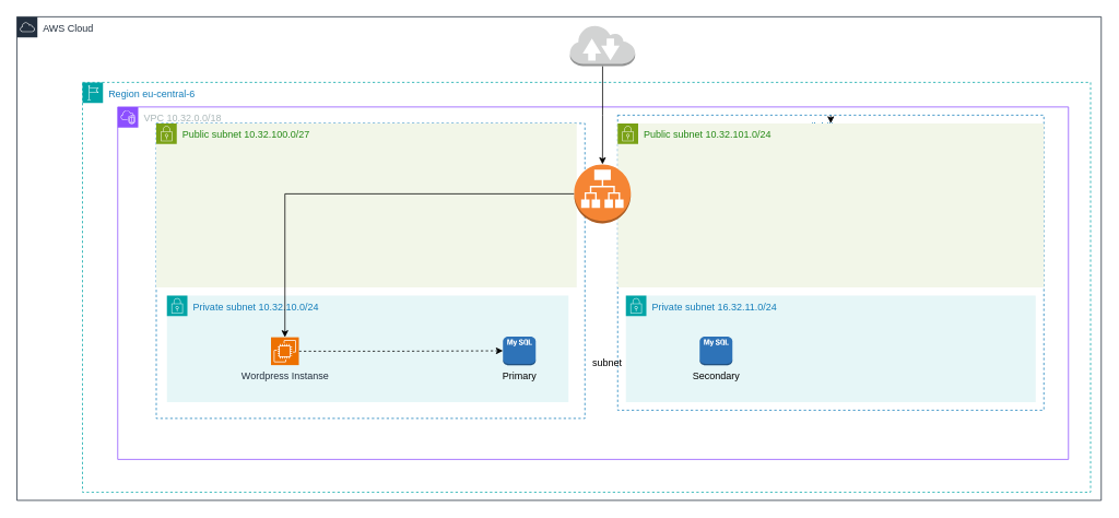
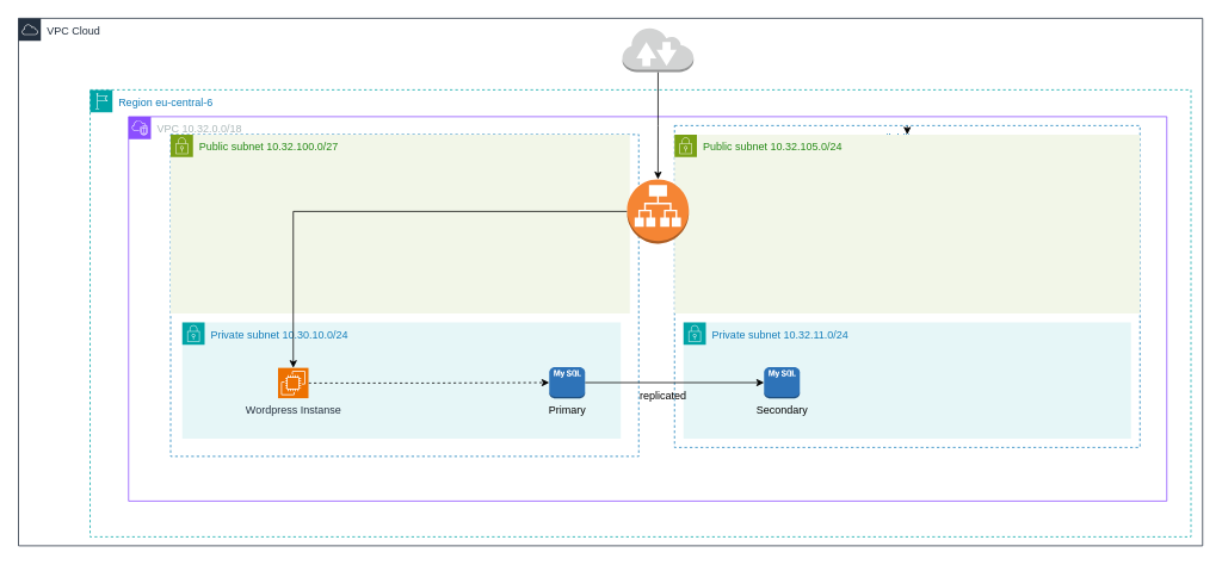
- <mxCell id="2" value="AWS Cloud" style="points=[[0,0],[0.25,0],[0.5,0],[0.75,0],[1,0],[1,0.25],[1,0.5],[1,0.75],[1,1],[0.75,1],[0.5,1],[0.25,1],[0,1],[0,0.75],[0,0.5],[0,0.25]];outlineConnect=0;gradientColor=none;html=1;whiteSpace=wrap;fontSize=12;fontStyle=0;container=1;pointerEvents=0;collapsible=0;recursiveResize=0;shape=mxgraph.aws4.group;grIcon=mxgraph.aws4.group_aws_cloud;strokeColor=#232F3E;fillColor=none;verticalAlign=top;align=left;spacingLeft=30;fontColor=#232F3E;dashed=0;" parent="1" vertex="1"><mxGeometry x="20" y="20" width="1323" height="590" as="geometry" /></mxCell>
+ <mxCell id="2" value="VPC Cloud" style="points=[[0,0],[0.25,0],[0.5,0],[0.75,0],[1,0],[1,0.25],[1,0.5],[1,0.75],[1,1],[0.75,1],[0.5,1],[0.25,1],[0,1],[0,0.75],[0,0.5],[0,0.25]];outlineConnect=0;gradientColor=none;html=1;whiteSpace=wrap;fontSize=12;fontStyle=0;container=1;pointerEvents=0;collapsible=0;recursiveResize=0;shape=mxgraph.aws4.group;grIcon=mxgraph.aws4.group_aws_cloud;strokeColor=#232F3E;fillColor=none;verticalAlign=top;align=left;spacingLeft=30;fontColor=#232F3E;dashed=0;" parent="1" vertex="1"><mxGeometry x="20" y="20" width="1323" height="590" as="geometry" /></mxCell>
- <mxCell id="9" value="Public subnet 10.32.101.0/24" style="points=[[0,0],[0.25,0],[0.5,0],[0.75,0],[1,0],[1,0.25],[1,0.5],[1,0.75],[1,1],[0.75,1],[0.5,1],[0.25,1],[0,1],[0,0.75],[0,0.5],[0,0.25]];outlineConnect=0;gradientColor=none;html=1;whiteSpace=wrap;fontSize=12;fontStyle=0;container=1;pointerEvents=0;collapsible=0;recursiveResize=0;shape=mxgraph.aws4.group;grIcon=mxgraph.aws4.group_security_group;grStroke=0;strokeColor=#7AA116;fillColor=#F2F6E8;verticalAlign=top;align=left;spacingLeft=30;fontColor=#248814;dashed=0;" vertex="1" parent="4"><mxGeometry x="610" y="20" width="520" height="200" as="geometry" /></mxCell>
+ <mxCell id="9" value="Public subnet 10.32.105.0/24" style="points=[[0,0],[0.25,0],[0.5,0],[0.75,0],[1,0],[1,0.25],[1,0.5],[1,0.75],[1,1],[0.75,1],[0.5,1],[0.25,1],[0,1],[0,0.75],[0,0.5],[0,0.25]];outlineConnect=0;gradientColor=none;html=1;whiteSpace=wrap;fontSize=12;fontStyle=0;container=1;pointerEvents=0;collapsible=0;recursiveResize=0;shape=mxgraph.aws4.group;grIcon=mxgraph.aws4.group_security_group;grStroke=0;strokeColor=#7AA116;fillColor=#F2F6E8;verticalAlign=top;align=left;spacingLeft=30;fontColor=#248814;dashed=0;" vertex="1" parent="4"><mxGeometry x="610" y="20" width="520" height="200" as="geometry" /></mxCell>
- <mxCell id="10" value="Private subnet 10.32.10.0/24" style="points=[[0,0],[0.25,0],[0.5,0],[0.75,0],[1,0],[1,0.25],[1,0.5],[1,0.75],[1,1],[0.75,1],[0.5,1],[0.25,1],[0,1],[0,0.75],[0,0.5],[0,0.25]];outlineConnect=0;gradientColor=none;html=1;whiteSpace=wrap;fontSize=12;fontStyle=0;container=1;pointerEvents=0;collapsible=0;recursiveResize=0;shape=mxgraph.aws4.group;grIcon=mxgraph.aws4.group_security_group;grStroke=0;strokeColor=#00A4A6;fillColor=#E6F6F7;verticalAlign=top;align=left;spacingLeft=30;fontColor=#147EBA;dashed=0;" vertex="1" parent="4"><mxGeometry x="60" y="230" width="490" height="130" as="geometry" /></mxCell>
+ <mxCell id="10" value="Private subnet 10.30.10.0/24" style="points=[[0,0],[0.25,0],[0.5,0],[0.75,0],[1,0],[1,0.25],[1,0.5],[1,0.75],[1,1],[0.75,1],[0.5,1],[0.25,1],[0,1],[0,0.75],[0,0.5],[0,0.25]];outlineConnect=0;gradientColor=none;html=1;whiteSpace=wrap;fontSize=12;fontStyle=0;container=1;pointerEvents=0;collapsible=0;recursiveResize=0;shape=mxgraph.aws4.group;grIcon=mxgraph.aws4.group_security_group;grStroke=0;strokeColor=#00A4A6;fillColor=#E6F6F7;verticalAlign=top;align=left;spacingLeft=30;fontColor=#147EBA;dashed=0;" vertex="1" parent="4"><mxGeometry x="60" y="230" width="490" height="130" as="geometry" /></mxCell>
- <mxCell id="11" value="Private subnet 16.32.11.0/24&lt;div&gt;&lt;br&gt;&lt;/div&gt;" style="points=[[0,0],[0.25,0],[0.5,0],[0.75,0],[1,0],[1,0.25],[1,0.5],[1,0.75],[1,1],[0.75,1],[0.5,1],[0.25,1],[0,1],[0,0.75],[0,0.5],[0,0.25]];outlineConnect=0;gradientColor=none;html=1;whiteSpace=wrap;fontSize=12;fontStyle=0;container=1;pointerEvents=0;collapsible=0;recursiveResize=0;shape=mxgraph.aws4.group;grIcon=mxgraph.aws4.group_security_group;grStroke=0;strokeColor=#00A4A6;fillColor=#E6F6F7;verticalAlign=top;align=left;spacingLeft=30;fontColor=#147EBA;dashed=0;" vertex="1" parent="4"><mxGeometry x="620" y="230" width="500" height="130" as="geometry" /></mxCell>
+ <mxCell id="11" value="Private subnet 10.32.11.0/24&lt;div&gt;&lt;br&gt;&lt;/div&gt;" style="points=[[0,0],[0.25,0],[0.5,0],[0.75,0],[1,0],[1,0.25],[1,0.5],[1,0.75],[1,1],[0.75,1],[0.5,1],[0.25,1],[0,1],[0,0.75],[0,0.5],[0,0.25]];outlineConnect=0;gradientColor=none;html=1;whiteSpace=wrap;fontSize=12;fontStyle=0;container=1;pointerEvents=0;collapsible=0;recursiveResize=0;shape=mxgraph.aws4.group;grIcon=mxgraph.aws4.group_security_group;grStroke=0;strokeColor=#00A4A6;fillColor=#E6F6F7;verticalAlign=top;align=left;spacingLeft=30;fontColor=#147EBA;dashed=0;" vertex="1" parent="4"><mxGeometry x="620" y="230" width="500" height="130" as="geometry" /></mxCell>
- <mxCell id="16" value="Wordpress Instanse" style="sketch=0;points=[[0,0,0],[0.25,0,0],[0.5,0,0],[0.75,0,0],[1,0,0],[0,1,0],[0.25,1,0],[0.5,1,0],[0.75,1,0],[1,1,0],[0,0.25,0],[0,0.5,0],[0,0.75,0],[1,0.25,0],[1,0.5,0],[1,0.75,0]];outlineConnect=0;fontColor=#232F3E;fillColor=#ED7100;strokeColor=#ffffff;dashed=0;verticalLabelPosition=bottom;verticalAlign=top;align=center;html=1;fontSize=12;fontStyle=0;aspect=fixed;shape=mxgraph.aws4.resourceIcon;resIcon=mxgraph.aws4.ec2;" vertex="1" parent="4"><mxGeometry x="187" y="281" width="34" height="34" as="geometry" /></mxCell>
+ <mxCell id="16" value="Wordpress Instanse" style="sketch=0;points=[[0,0,0],[0.25,0,0],[0.5,0,0],[0.75,0,0],[1,0,0],[0,1,0],[0.25,1,0],[0.5,1,0],[0.75,1,0],[1,1,0],[0,0.25,0],[0,0.5,0],[0,0.75,0],[1,0.25,0],[1,0.5,0],[1,0.75,0]];outlineConnect=0;fontColor=#232F3E;fillColor=#ED7100;strokeColor=#ffffff;dashed=0;verticalLabelPosition=bottom;verticalAlign=top;align=center;html=1;fontSize=12;fontStyle=0;aspect=fixed;shape=mxgraph.aws4.resourceIcon;resIcon=mxgraph.aws4.ec2;" vertex="1" parent="4"><mxGeometry x="167" y="281" width="34" height="34" as="geometry" /></mxCell>
+ <mxCell id="12" style="edgeStyle=orthogonalEdgeStyle;rounded=0;orthogonalLoop=1;jettySize=auto;html=1;" edge="1" parent="4" source="13" target="14"><mxGeometry relative="1" as="geometry" /></mxCell>
- <mxCell id="21" value="subnet" style="text;html=1;align=center;verticalAlign=middle;resizable=0;points=[];autosize=1;strokeColor=none;fillColor=none;" vertex="1" parent="1"><mxGeometry x="700" y="428" width="80" height="30" as="geometry" /></mxCell>
+ <mxCell id="21" value="replicated" style="text;html=1;align=center;verticalAlign=middle;resizable=0;points=[];autosize=1;strokeColor=none;fillColor=none;" vertex="1" parent="1"><mxGeometry x="700" y="428" width="80" height="30" as="geometry" /></mxCell>
